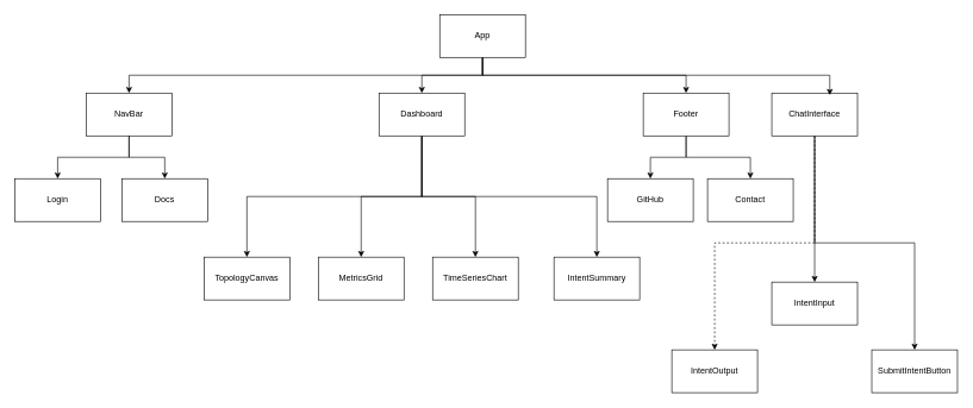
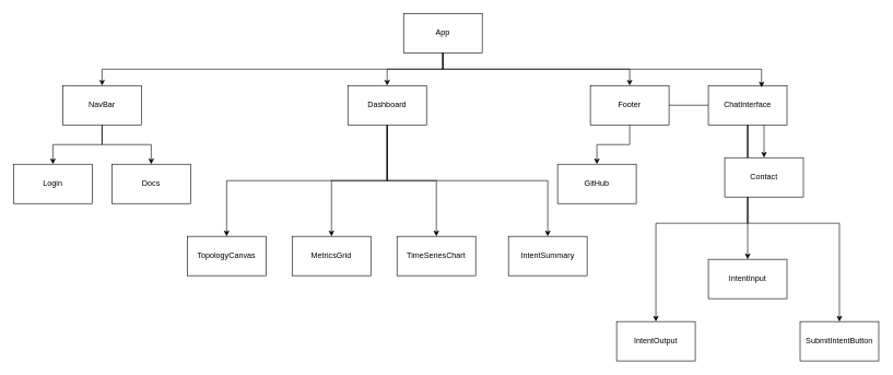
- <mxCell id="7" value="NavBar" style="whiteSpace=wrap;html=1;" parent="1" vertex="1"><mxGeometry x="120" y="130" width="120" height="60" as="geometry" /></mxCell>
+ <mxCell id="7" value="NavBar" style="whiteSpace=wrap;html=1;" parent="1" vertex="1"><mxGeometry x="95" y="130" width="120" height="60" as="geometry" /></mxCell>
- <mxCell id="26" value="Contact" style="whiteSpace=wrap;html=1;" parent="1" vertex="1"><mxGeometry x="990" y="250" width="120" height="60" as="geometry" /></mxCell>
+ <mxCell id="26" value="Contact" style="whiteSpace=wrap;html=1;" parent="1" vertex="1"><mxGeometry x="1105" y="240" width="120" height="60" as="geometry" /></mxCell>
- <mxCell id="22" style="edgeStyle=orthogonalEdgeStyle;rounded=0;orthogonalLoop=1;jettySize=auto;html=1;exitX=0.5;exitY=1;exitDx=0;exitDy=0;dashed=1;" edge="1" parent="1" source="23" target="32"><mxGeometry relative="1" as="geometry" /></mxCell>
+ <mxCell id="22" style="edgeStyle=orthogonalEdgeStyle;rounded=0;orthogonalLoop=1;jettySize=auto;html=1;exitX=0.5;exitY=1;exitDx=0;exitDy=0;" edge="1" parent="1" source="23" target="32"><mxGeometry relative="1" as="geometry" /></mxCell>
